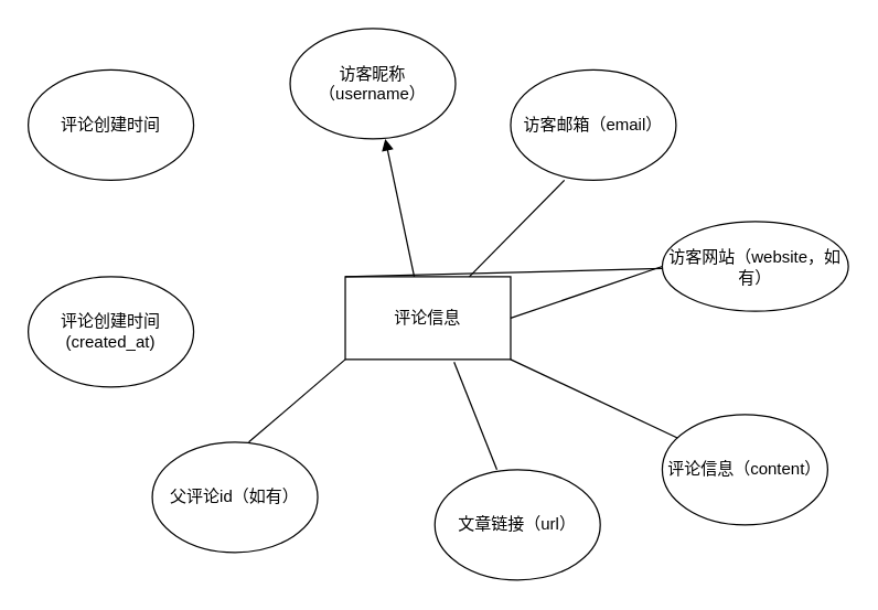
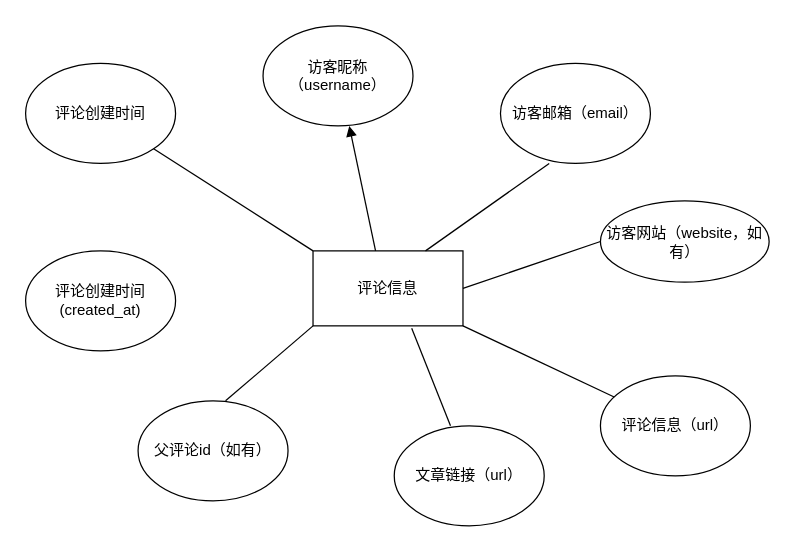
- <mxCell id="5" value="访客邮箱（email）" style="ellipse;whiteSpace=wrap;html=1;" vertex="1" parent="1"><mxGeometry x="370" y="50" width="120" height="80" as="geometry" /></mxCell>
+ <mxCell id="5" value="访客邮箱（email）" style="ellipse;whiteSpace=wrap;html=1;" vertex="1" parent="1"><mxGeometry x="400" y="50" width="120" height="80" as="geometry" /></mxCell>
- <mxCell id="12" value="" style="endArrow=none;html=1;rounded=0;exitX=0;exitY=0;exitDx=0;exitDy=0;" edge="1" parent="1" source="2" target="6"><mxGeometry width="50" height="50" relative="1" as="geometry"><mxPoint x="150" y="170" as="sourcePoint" /><mxPoint x="200" y="120" as="targetPoint" /></mxGeometry></mxCell>
+ <mxCell id="12" value="" style="endArrow=none;html=1;rounded=0;exitX=0;exitY=0;exitDx=0;exitDy=0;entryX=1;entryY=1;entryDx=0;entryDy=0;" edge="1" parent="1" source="2" target="3"><mxGeometry width="50" height="50" relative="1" as="geometry"><mxPoint x="150" y="170" as="sourcePoint" /><mxPoint x="200" y="120" as="targetPoint" /></mxGeometry></mxCell>
- <mxCell id="7" value="评论信息（content）" style="ellipse;whiteSpace=wrap;html=1;" vertex="1" parent="1"><mxGeometry x="480" y="300" width="120" height="80" as="geometry" /></mxCell>
+ <mxCell id="7" value="评论信息（url）" style="ellipse;whiteSpace=wrap;html=1;" vertex="1" parent="1"><mxGeometry x="480" y="300" width="120" height="80" as="geometry" /></mxCell>
